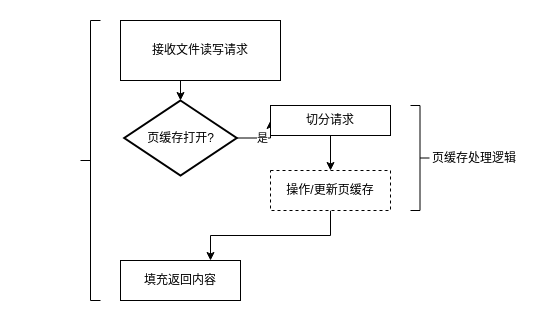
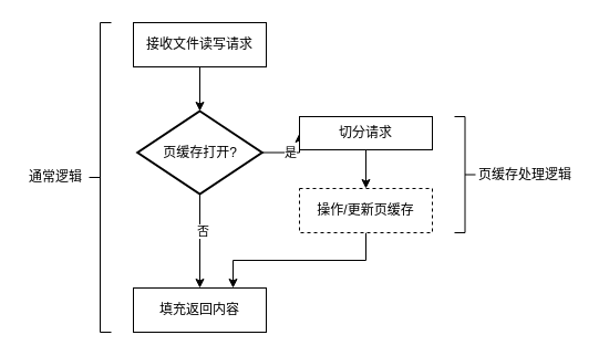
- <mxCell id="3" value="接收文件读写请求" style="rounded=0;whiteSpace=wrap;html=1;" vertex="1" parent="1"><mxGeometry x="120" y="20" width="160" height="60" as="geometry" /></mxCell>
+ <mxCell id="3" value="接收文件读写请求" style="rounded=0;whiteSpace=wrap;html=1;" vertex="1" parent="1"><mxGeometry x="120" y="20" width="120" height="40" as="geometry" /></mxCell>
+ <mxCell id="16" value="通常逻辑" style="text;html=1;strokeColor=none;fillColor=none;align=center;verticalAlign=middle;whiteSpace=wrap;rounded=0;strokeWidth=1;" vertex="1" parent="1"><mxGeometry x="20" y="145" width="60" height="30" as="geometry" /></mxCell>
+ <mxCell id="4" style="edgeStyle=orthogonalEdgeStyle;rounded=0;orthogonalLoop=1;jettySize=auto;html=1;exitX=0.5;exitY=1;exitDx=0;exitDy=0;exitPerimeter=0;entryX=0.5;entryY=0;entryDx=0;entryDy=0;" edge="1" parent="1" source="7" target="12"><mxGeometry relative="1" as="geometry" /></mxCell>
+ <mxCell id="5" value="否" style="edgeLabel;html=1;align=center;verticalAlign=middle;resizable=0;points=[];" vertex="1" connectable="0" parent="4"><mxGeometry x="-0.234" y="2" relative="1" as="geometry"><mxPoint as="offset" /></mxGeometry></mxCell>
